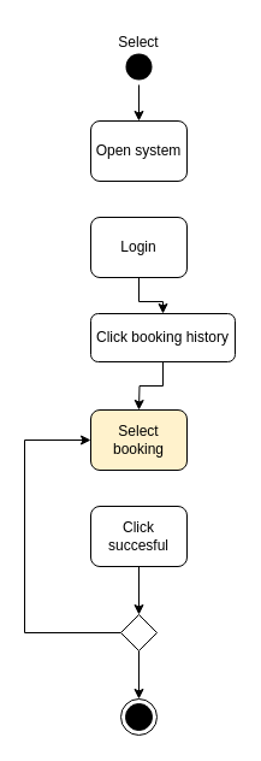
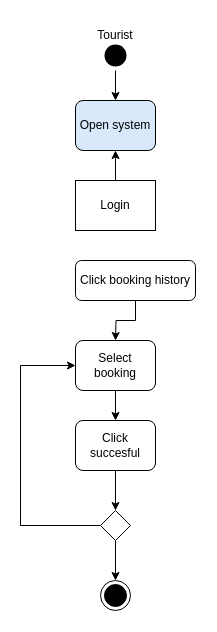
- <mxCell id="5" value="Select" style="text;html=1;align=center;verticalAlign=middle;whiteSpace=wrap;rounded=0;" vertex="1" parent="1"><mxGeometry x="85" y="20" width="60" height="30" as="geometry" /></mxCell>
+ <mxCell id="5" value="Tourist" style="text;html=1;align=center;verticalAlign=middle;whiteSpace=wrap;rounded=0;" vertex="1" parent="1"><mxGeometry x="85" y="20" width="60" height="30" as="geometry" /></mxCell>
- <mxCell id="6" value="Open system" style="rounded=1;whiteSpace=wrap;html=1;" vertex="1" parent="1"><mxGeometry x="75" y="100" width="80" height="50" as="geometry" /></mxCell>
+ <mxCell id="6" value="Open system" style="rounded=1;whiteSpace=wrap;html=1;fillColor=#dae8fc;" vertex="1" parent="1"><mxGeometry x="75" y="100" width="80" height="50" as="geometry" /></mxCell>
- <mxCell id="8" value="Login" style="rounded=1;whiteSpace=wrap;html=1;" vertex="1" parent="1"><mxGeometry x="75" y="180" width="80" height="50" as="geometry" /></mxCell>
+ <mxCell id="8" value="Login" style="whiteSpace=wrap;html=1;rounded=0;" vertex="1" parent="1"><mxGeometry x="75" y="180" width="80" height="50" as="geometry" /></mxCell>
- <mxCell id="7" style="edgeStyle=orthogonalEdgeStyle;rounded=0;orthogonalLoop=1;jettySize=auto;html=1;entryX=0.5;entryY=0;entryDx=0;entryDy=0;" edge="1" parent="1" source="8" target="10"><mxGeometry relative="1" as="geometry" /></mxCell>
+ <mxCell id="7" style="edgeStyle=orthogonalEdgeStyle;rounded=0;orthogonalLoop=1;jettySize=auto;html=1;" edge="1" parent="1" source="8" target="6"><mxGeometry relative="1" as="geometry" /></mxCell>
- <mxCell id="15" value="Select booking" style="rounded=1;whiteSpace=wrap;html=1;fillColor=#fff2cc;" vertex="1" parent="1"><mxGeometry x="75" y="340" width="80" height="50" as="geometry" /></mxCell>
+ <mxCell id="15" value="Select booking" style="rounded=1;whiteSpace=wrap;html=1;" vertex="1" parent="1"><mxGeometry x="75" y="340" width="80" height="50" as="geometry" /></mxCell>
+ <mxCell id="14" style="edgeStyle=orthogonalEdgeStyle;rounded=0;orthogonalLoop=1;jettySize=auto;html=1;entryX=0.5;entryY=0;entryDx=0;entryDy=0;" edge="1" parent="1" source="15" target="12"><mxGeometry relative="1" as="geometry" /></mxCell>
